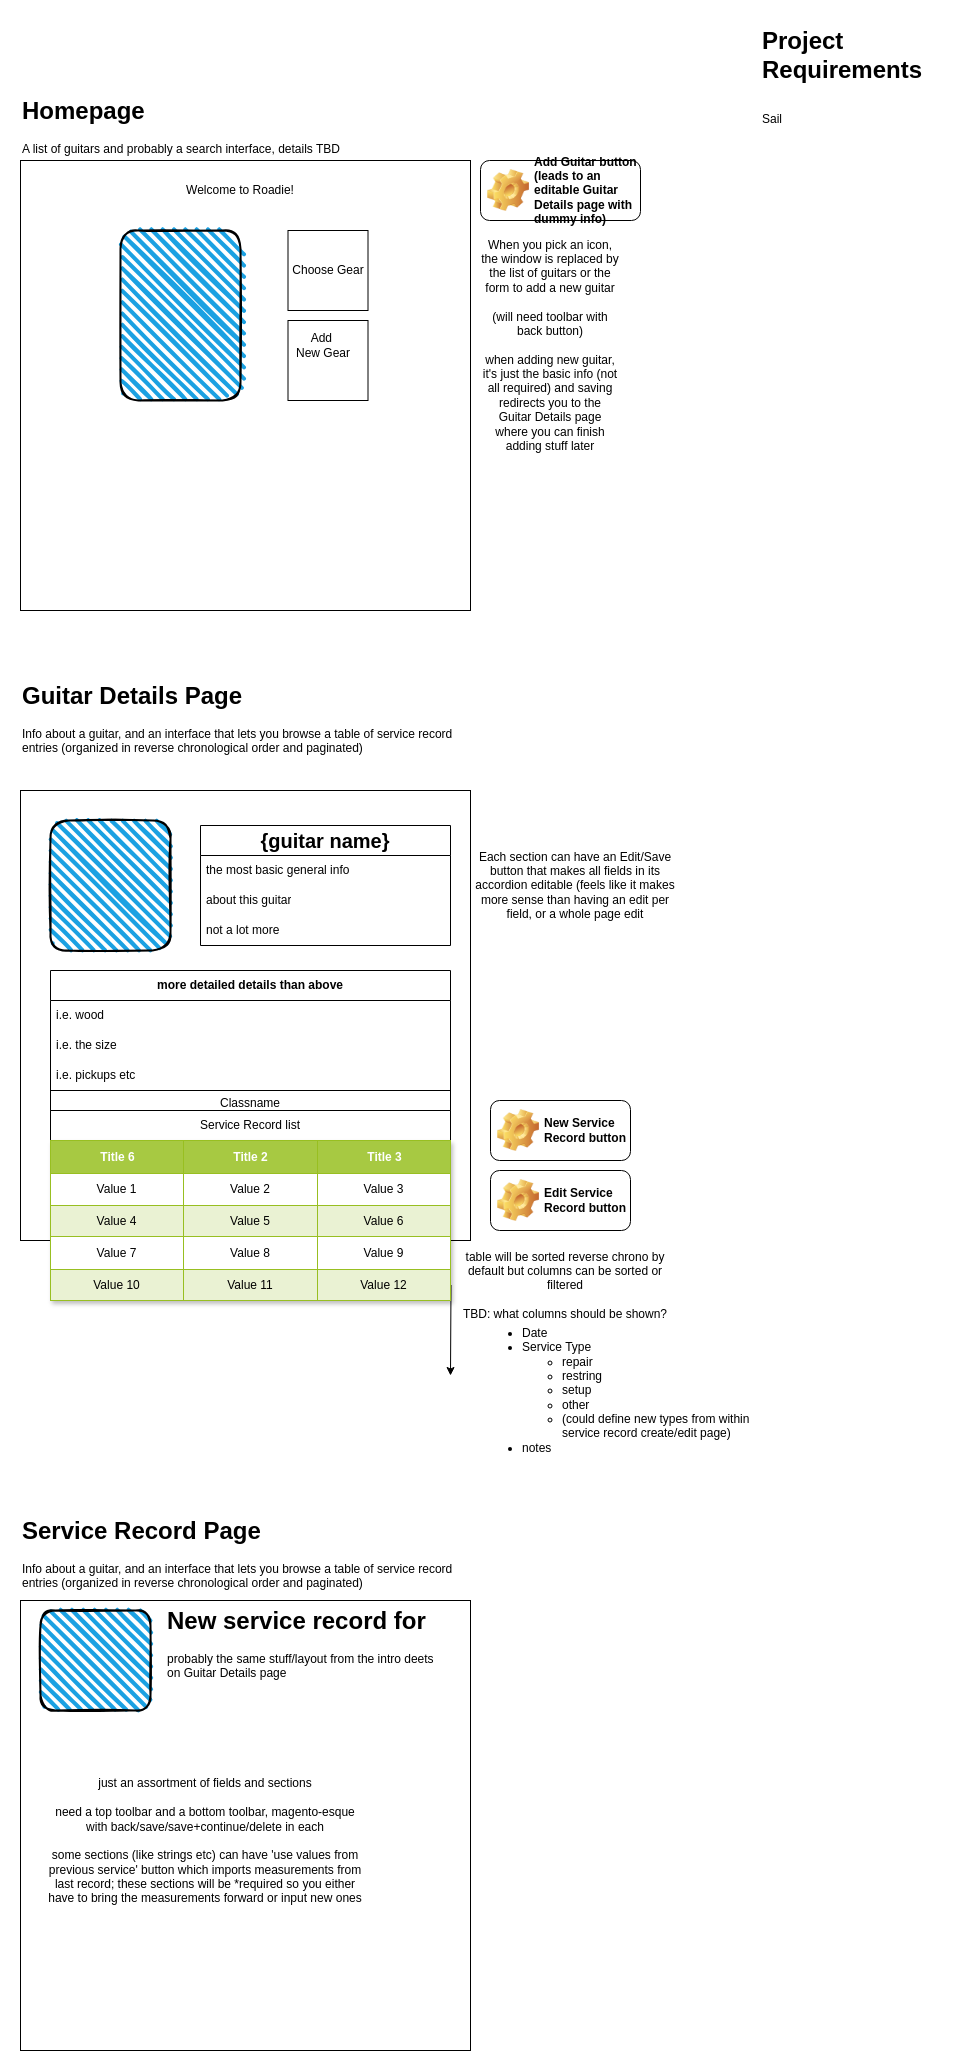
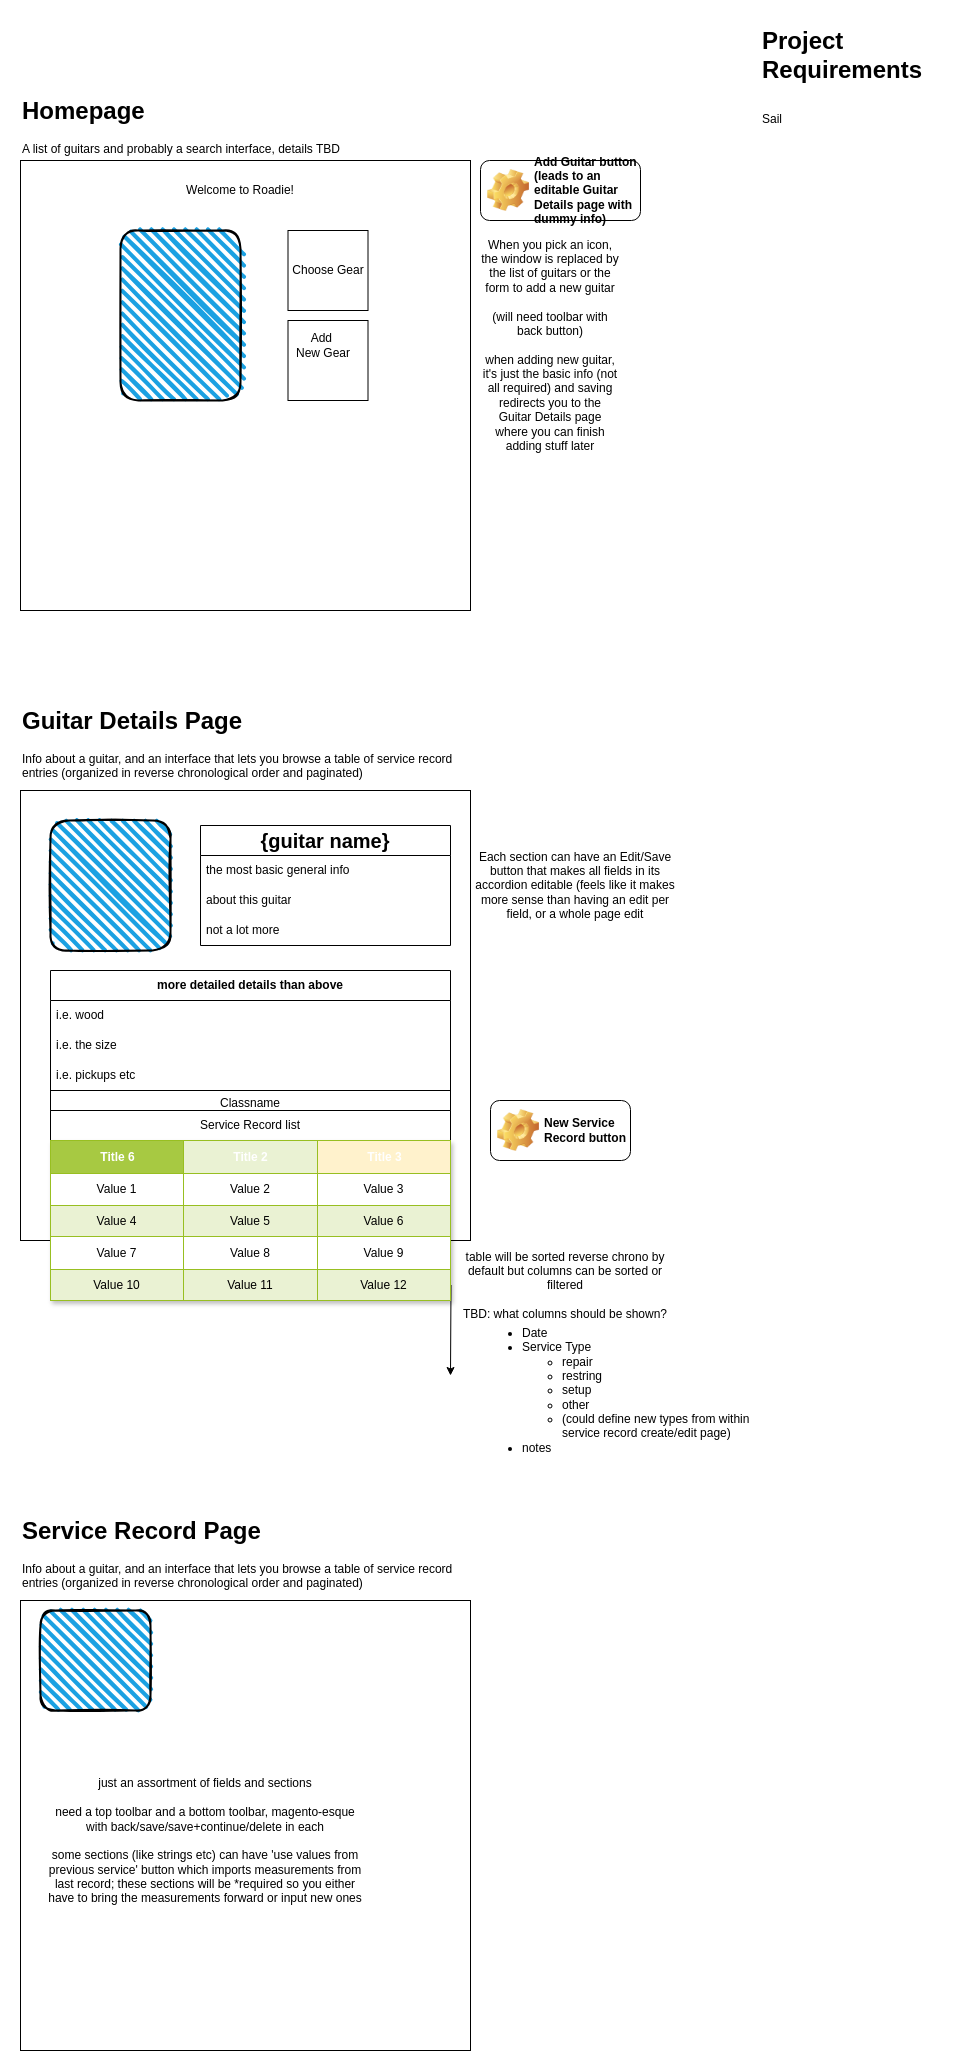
- <mxCell id="6" value="&lt;h1 style=&quot;margin-top: 0px;&quot;&gt;Guitar Details Page&lt;/h1&gt;&lt;p&gt;Info about a guitar, and an interface that lets you browse a table of service record entries (organized in reverse chronological order and paginated)&lt;/p&gt;" style="text;html=1;whiteSpace=wrap;overflow=hidden;rounded=0;" parent="1" vertex="1"><mxGeometry x="20" y="675" width="450" height="90" as="geometry" /></mxCell>
+ <mxCell id="6" value="&lt;h1 style=&quot;margin-top: 0px;&quot;&gt;Guitar Details Page&lt;/h1&gt;&lt;p&gt;Info about a guitar, and an interface that lets you browse a table of service record entries (organized in reverse chronological order and paginated)&lt;/p&gt;" style="text;html=1;whiteSpace=wrap;overflow=hidden;rounded=0;" parent="1" vertex="1"><mxGeometry x="20" y="700" width="450" height="90" as="geometry" /></mxCell>
- <mxCell id="25" value="Title 2" style="connectable=0;recursiveResize=0;strokeColor=inherit;fillColor=#A7C942;align=center;fontStyle=1;fontColor=#FFFFFF;html=1;" parent="23" vertex="1"><mxGeometry x="133" width="134" height="33" as="geometry"><mxRectangle width="134" height="33" as="alternateBounds" /></mxGeometry></mxCell>
+ <mxCell id="25" value="Title 2" style="connectable=0;recursiveResize=0;strokeColor=inherit;fillColor=#eaf2d3;align=center;fontStyle=1;fontColor=#FFFFFF;html=1;" parent="23" vertex="1"><mxGeometry x="133" width="134" height="33" as="geometry"><mxRectangle width="134" height="33" as="alternateBounds" /></mxGeometry></mxCell>
- <mxCell id="26" value="Title 3" style="connectable=0;recursiveResize=0;strokeColor=inherit;fillColor=#A7C942;align=center;fontStyle=1;fontColor=#FFFFFF;html=1;" parent="23" vertex="1"><mxGeometry x="267" width="133" height="33" as="geometry"><mxRectangle width="133" height="33" as="alternateBounds" /></mxGeometry></mxCell>
+ <mxCell id="26" value="Title 3" style="connectable=0;recursiveResize=0;strokeColor=inherit;fillColor=#fff2cc;align=center;fontStyle=1;fontColor=#FFFFFF;html=1;" parent="23" vertex="1"><mxGeometry x="267" width="133" height="33" as="geometry"><mxRectangle width="133" height="33" as="alternateBounds" /></mxGeometry></mxCell>
- <mxCell id="45" value="Edit Service Record button" style="label;whiteSpace=wrap;html=1;image=img/clipart/Gear_128x128.png" parent="1" vertex="1"><mxGeometry x="490" y="1170" width="140" height="60" as="geometry" /></mxCell>
- <mxCell id="53" value="&lt;h1 style=&quot;margin-top: 0px;&quot;&gt;New service record for&amp;nbsp;&lt;/h1&gt;&lt;p&gt;probably the same stuff/layout from the intro deets on Guitar Details page&lt;/p&gt;" style="text;html=1;whiteSpace=wrap;overflow=hidden;rounded=0;" parent="1" vertex="1"><mxGeometry x="165" y="1600" width="285" height="120" as="geometry" /></mxCell>
